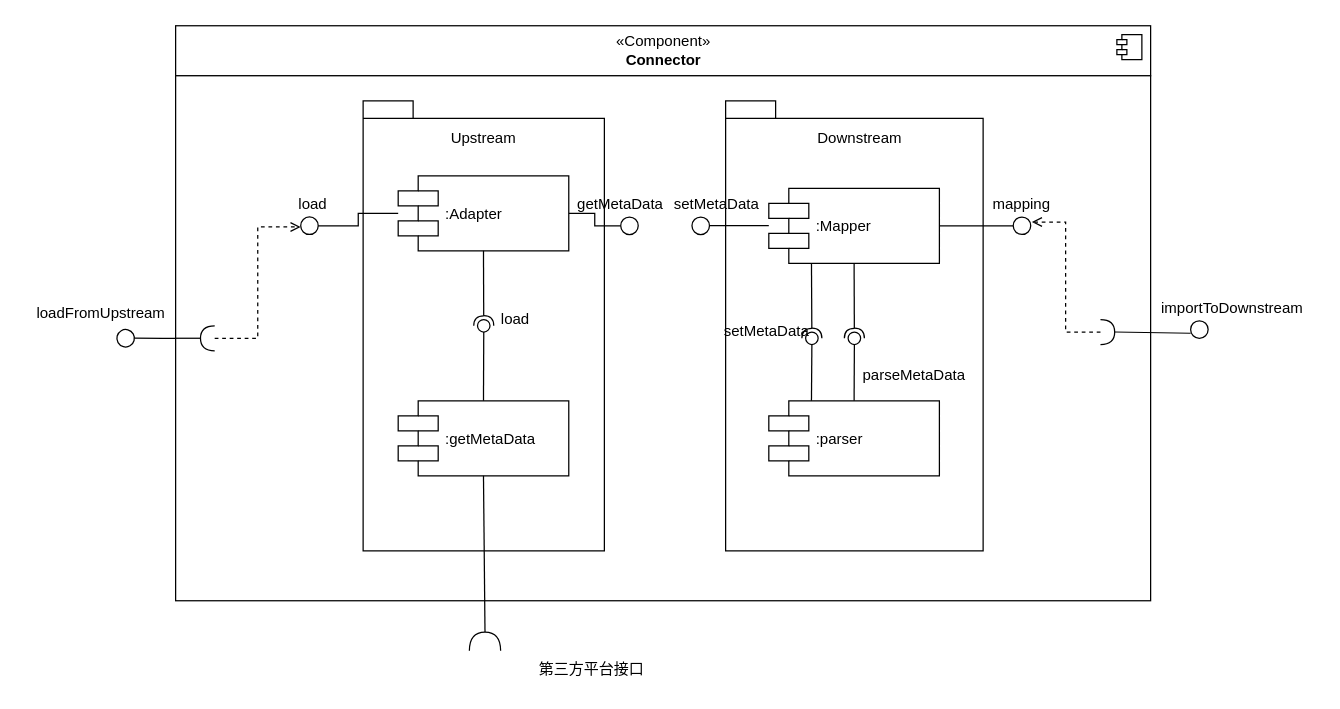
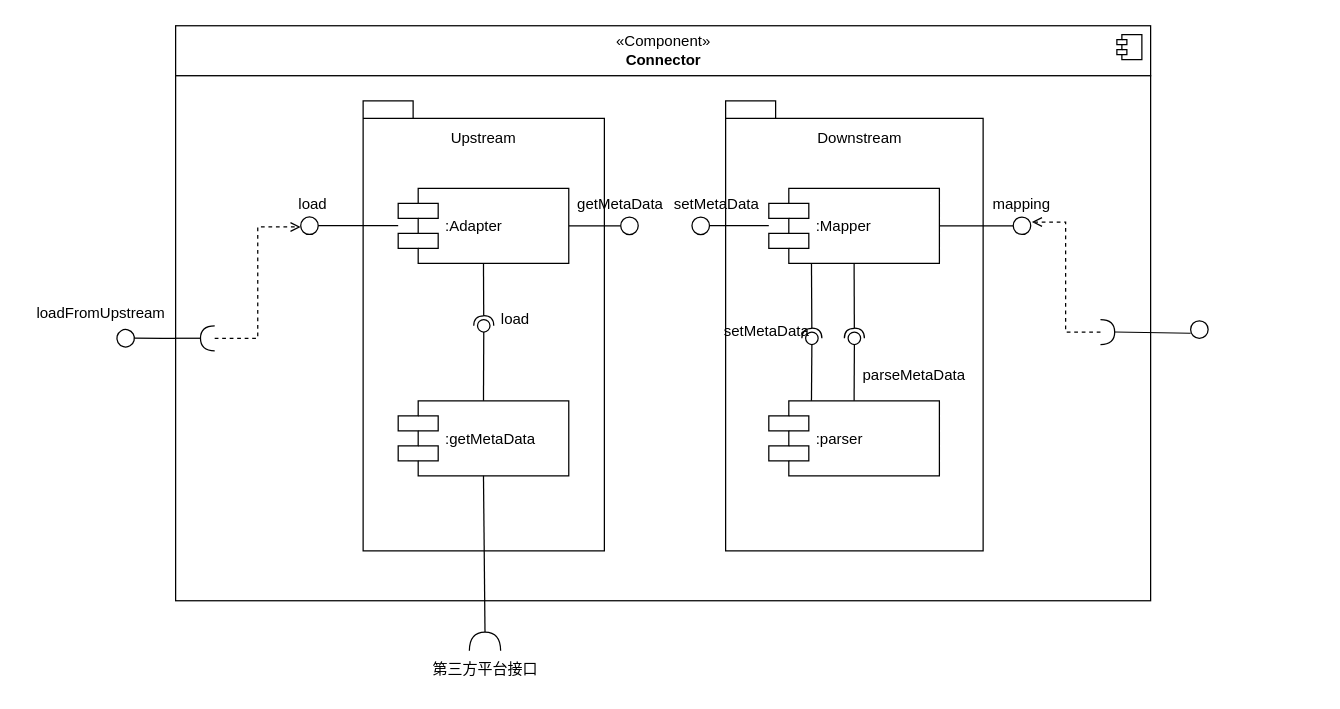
- <mxCell id="11" value=":Adapter" style="shape=component;align=left;spacingLeft=36;" vertex="1" parent="2"><mxGeometry x="48.049" y="120" width="136.471" height="60" as="geometry" /></mxCell>
+ <mxCell id="11" value=":Adapter" style="shape=component;align=left;spacingLeft=36;" vertex="1" parent="2"><mxGeometry x="48.049" y="130" width="136.471" height="60" as="geometry" /></mxCell>
- <mxCell id="42" value="importToDownstream" style="text;html=1;align=center;verticalAlign=middle;resizable=0;points=[];;autosize=1;" vertex="1" parent="1"><mxGeometry x="920" y="236" width="130" height="20" as="geometry" /></mxCell>
- <mxCell id="46" value="第三方平台接口" style="text;html=1;strokeColor=none;fillColor=none;align=center;verticalAlign=middle;whiteSpace=wrap;rounded=0;" vertex="1" parent="1"><mxGeometry x="407.5" y="525" width="130" height="20" as="geometry" /></mxCell>
+ <mxCell id="46" value="第三方平台接口" style="text;html=1;strokeColor=none;fillColor=none;align=center;verticalAlign=middle;whiteSpace=wrap;rounded=0;" vertex="1" parent="1"><mxGeometry x="322.5" y="525" width="130" height="20" as="geometry" /></mxCell>
